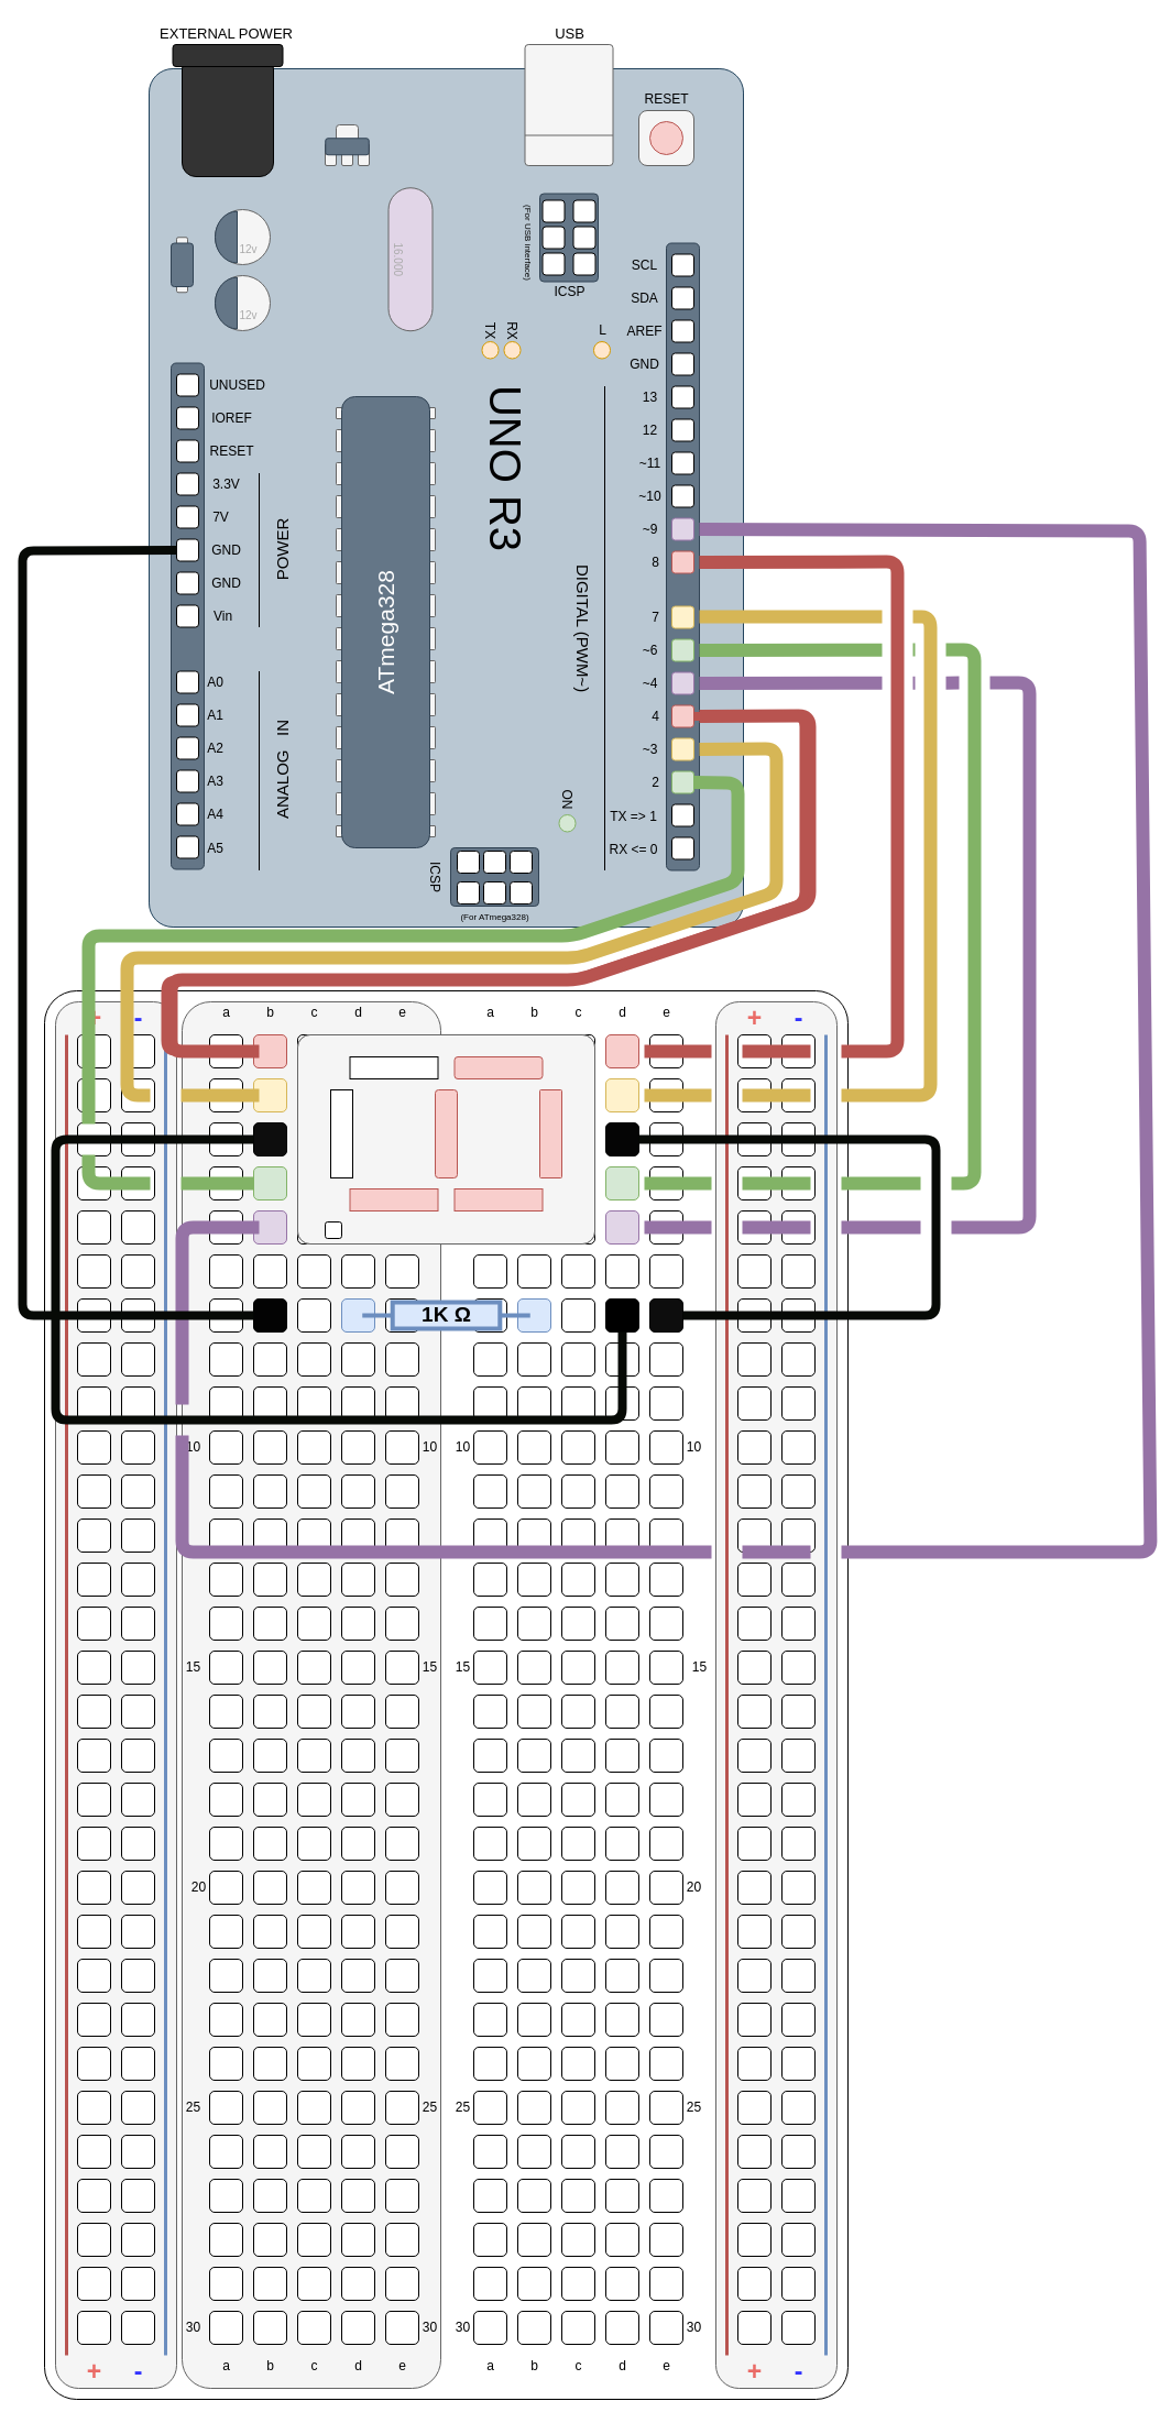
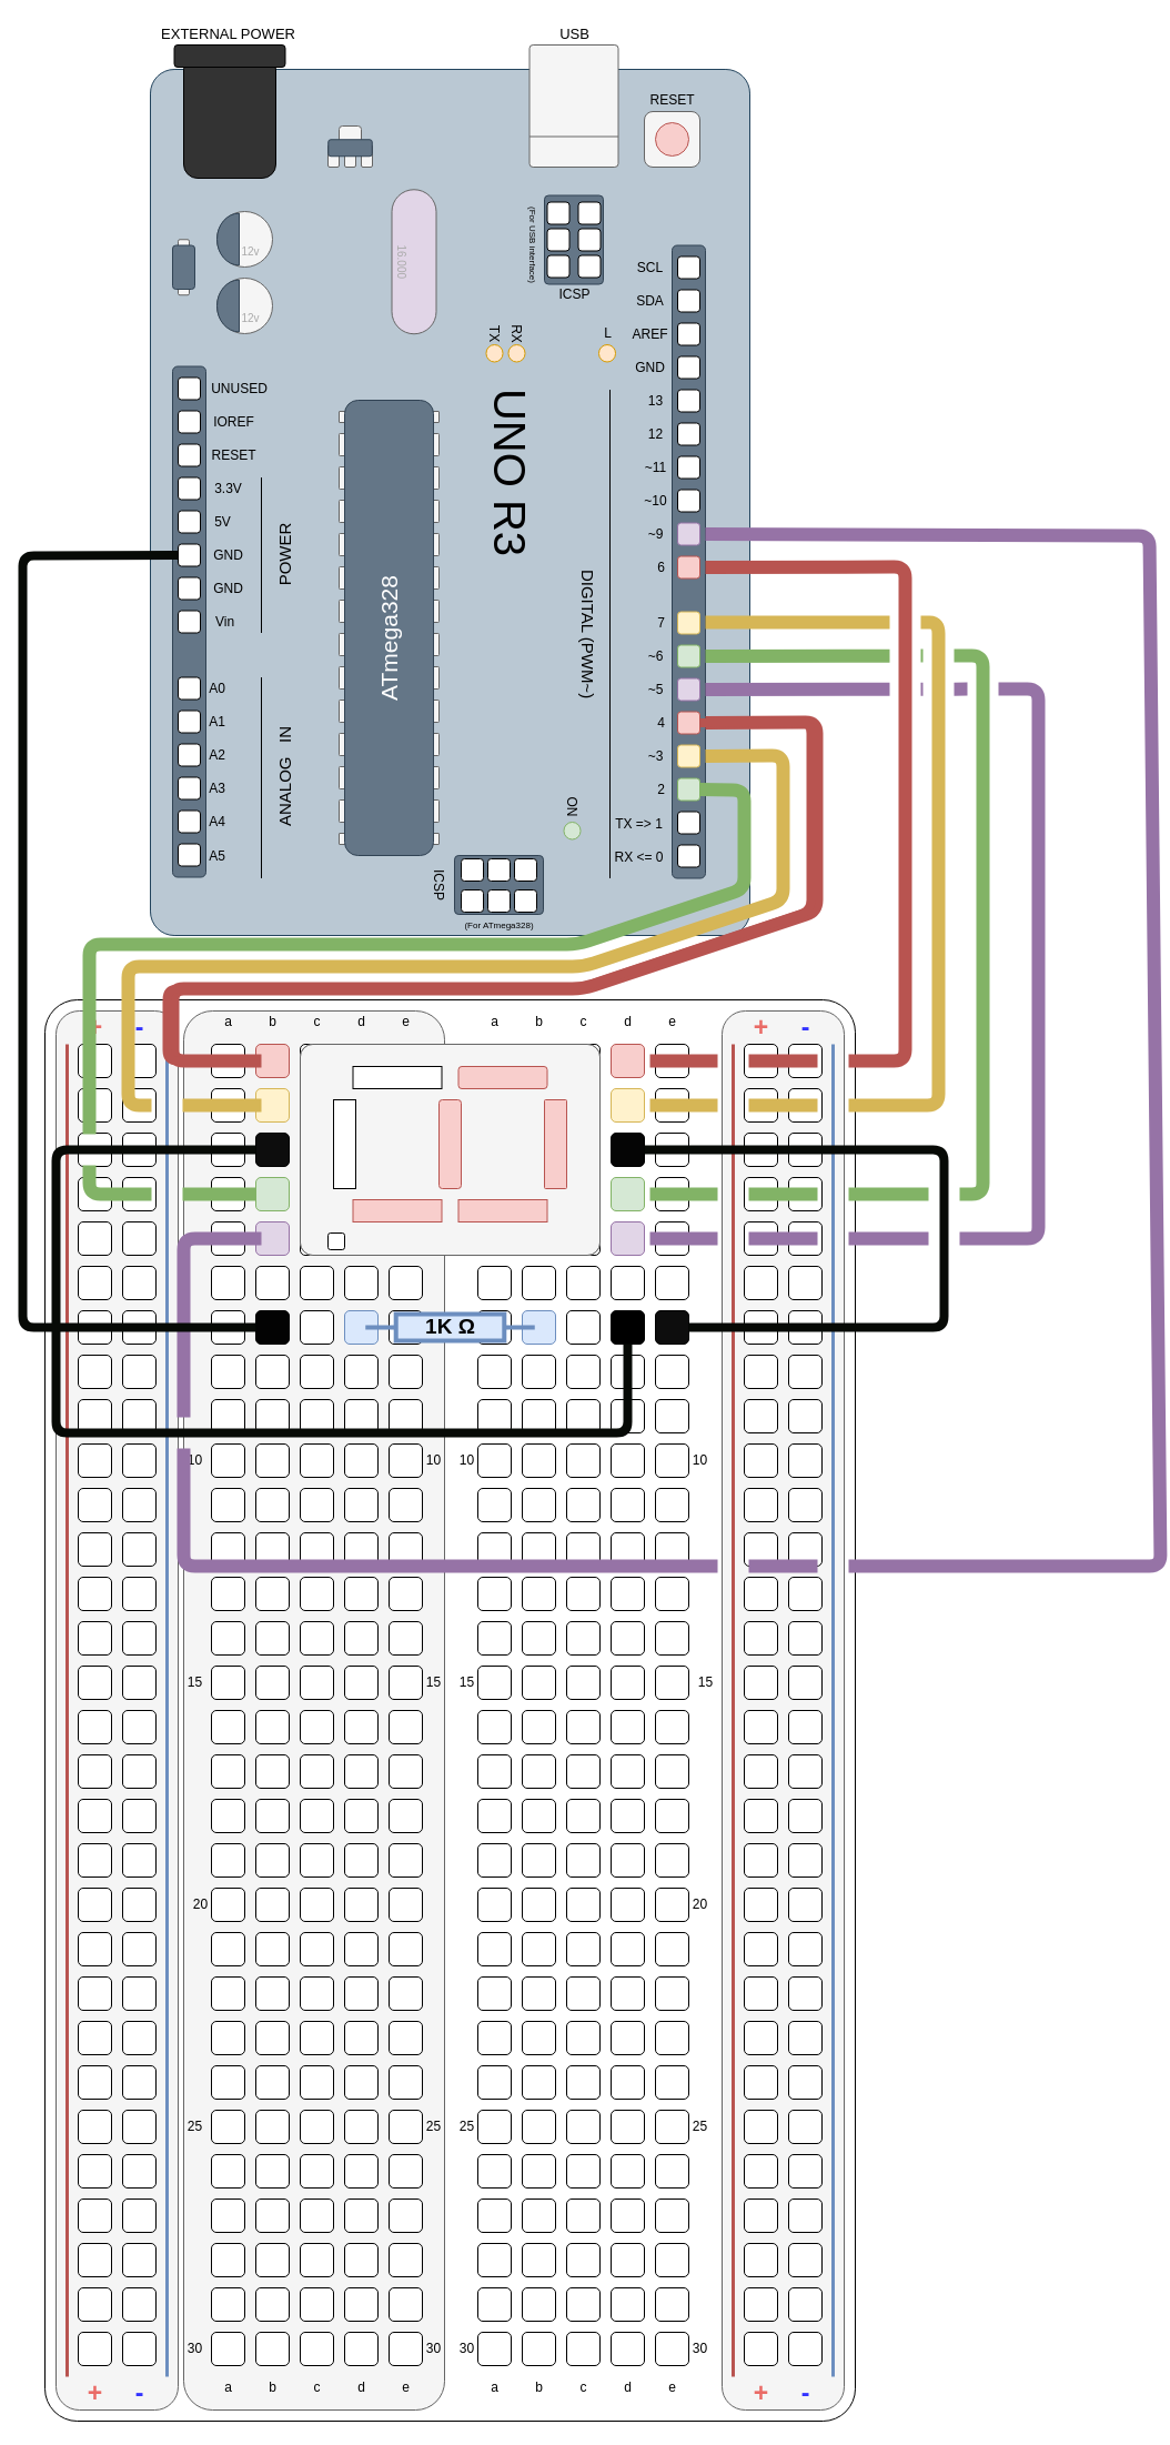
- <mxCell id="98" value="7V" style="text;html=1;align=center;verticalAlign=middle;resizable=0;points=[];autosize=1;" vertex="1" parent="71"><mxGeometry x="30" y="130" width="30" height="20" as="geometry" /></mxCell>
+ <mxCell id="98" value="5V" style="text;html=1;align=center;verticalAlign=middle;resizable=0;points=[];autosize=1;" vertex="1" parent="71"><mxGeometry x="30" y="130" width="30" height="20" as="geometry" /></mxCell>
- <mxCell id="14" value="8" style="text;html=1;align=center;verticalAlign=middle;resizable=0;points=[];autosize=1;" vertex="1" parent="4"><mxGeometry x="65" y="280" width="20" height="20" as="geometry" /></mxCell>
+ <mxCell id="14" value="6" style="text;html=1;align=center;verticalAlign=middle;resizable=0;points=[];autosize=1;" vertex="1" parent="4"><mxGeometry x="65" y="280" width="20" height="20" as="geometry" /></mxCell>
- <mxCell id="10" value="~4" style="text;html=1;align=center;verticalAlign=middle;resizable=0;points=[];autosize=1;" vertex="1" parent="4"><mxGeometry x="55" y="390" width="30" height="20" as="geometry" /></mxCell>
+ <mxCell id="10" value="~5" style="text;html=1;align=center;verticalAlign=middle;resizable=0;points=[];autosize=1;" vertex="1" parent="4"><mxGeometry x="55" y="390" width="30" height="20" as="geometry" /></mxCell>
